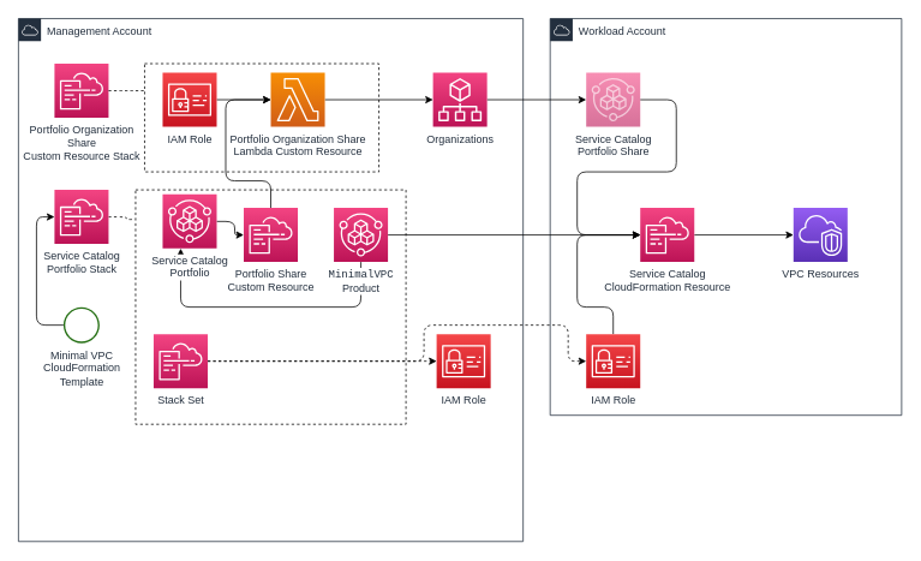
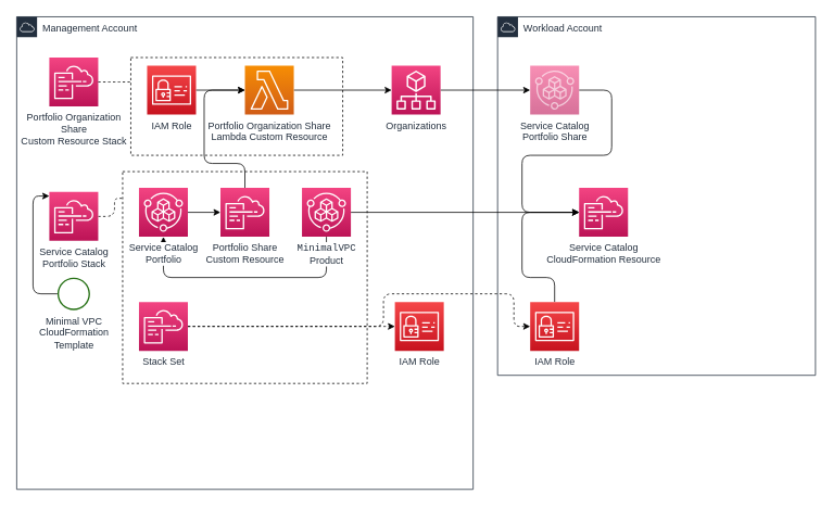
- <mxCell id="19" value="Service Catalog&lt;br&gt;Portfolio Stack" style="outlineConnect=0;fontColor=#232F3E;gradientColor=#F34482;gradientDirection=north;fillColor=#BC1356;strokeColor=#ffffff;dashed=0;verticalLabelPosition=bottom;verticalAlign=top;align=center;html=1;fontSize=12;fontStyle=0;aspect=fixed;shape=mxgraph.aws4.resourceIcon;resIcon=mxgraph.aws4.cloudformation;" vertex="1" parent="1"><mxGeometry x="60" y="210" width="60" height="60" as="geometry" /></mxCell>
+ <mxCell id="19" value="Service Catalog&lt;br&gt;Portfolio Stack" style="outlineConnect=0;fontColor=#232F3E;gradientColor=#F34482;gradientDirection=north;fillColor=#BC1356;strokeColor=#ffffff;dashed=0;verticalLabelPosition=bottom;verticalAlign=top;align=center;html=1;fontSize=12;fontStyle=0;aspect=fixed;shape=mxgraph.aws4.resourceIcon;resIcon=mxgraph.aws4.cloudformation;" vertex="1" parent="1"><mxGeometry x="60" y="235" width="60" height="60" as="geometry" /></mxCell>
- <mxCell id="31" value="Service Catalog&lt;br&gt;Portfolio" style="points=[[0,0,0],[0.25,0,0],[0.5,0,0],[0.75,0,0],[1,0,0],[0,1,0],[0.25,1,0],[0.5,1,0],[0.75,1,0],[1,1,0],[0,0.25,0],[0,0.5,0],[0,0.75,0],[1,0.25,0],[1,0.5,0],[1,0.75,0]];points=[[0,0,0],[0.25,0,0],[0.5,0,0],[0.75,0,0],[1,0,0],[0,1,0],[0.25,1,0],[0.5,1,0],[0.75,1,0],[1,1,0],[0,0.25,0],[0,0.5,0],[0,0.75,0],[1,0.25,0],[1,0.5,0],[1,0.75,0]];outlineConnect=0;fontColor=#232F3E;gradientColor=#F34482;gradientDirection=north;fillColor=#BC1356;strokeColor=#ffffff;dashed=0;verticalLabelPosition=bottom;verticalAlign=top;align=center;html=1;fontSize=12;fontStyle=0;aspect=fixed;shape=mxgraph.aws4.resourceIcon;resIcon=mxgraph.aws4.service_catalog;shadow=0;labelBackgroundColor=#ffffff;" vertex="1" parent="1"><mxGeometry x="180" y="215" width="60" height="60" as="geometry" /></mxCell>
+ <mxCell id="31" value="Service Catalog&lt;br&gt;Portfolio" style="points=[[0,0,0],[0.25,0,0],[0.5,0,0],[0.75,0,0],[1,0,0],[0,1,0],[0.25,1,0],[0.5,1,0],[0.75,1,0],[1,1,0],[0,0.25,0],[0,0.5,0],[0,0.75,0],[1,0.25,0],[1,0.5,0],[1,0.75,0]];points=[[0,0,0],[0.25,0,0],[0.5,0,0],[0.75,0,0],[1,0,0],[0,1,0],[0.25,1,0],[0.5,1,0],[0.75,1,0],[1,1,0],[0,0.25,0],[0,0.5,0],[0,0.75,0],[1,0.25,0],[1,0.5,0],[1,0.75,0]];outlineConnect=0;fontColor=#232F3E;gradientColor=#F34482;gradientDirection=north;fillColor=#BC1356;strokeColor=#ffffff;dashed=0;verticalLabelPosition=bottom;verticalAlign=top;align=center;html=1;fontSize=12;fontStyle=0;aspect=fixed;shape=mxgraph.aws4.resourceIcon;resIcon=mxgraph.aws4.service_catalog;shadow=0;labelBackgroundColor=#ffffff;" vertex="1" parent="1"><mxGeometry x="170" y="230" width="60" height="60" as="geometry" /></mxCell>
- <mxCell id="34" style="edgeStyle=orthogonalEdgeStyle;rounded=1;orthogonalLoop=1;jettySize=auto;html=1;endArrow=classic;endFill=1;" edge="1" parent="1" source="35" target="6"><mxGeometry relative="1" as="geometry" /></mxCell>
- <mxCell id="6" value="VPC Resources" style="outlineConnect=0;fontColor=#232F3E;gradientColor=#945DF2;gradientDirection=north;fillColor=#5A30B5;strokeColor=#ffffff;dashed=0;verticalLabelPosition=bottom;verticalAlign=top;align=center;html=1;fontSize=12;fontStyle=0;aspect=fixed;shape=mxgraph.aws4.resourceIcon;resIcon=mxgraph.aws4.vpc;" parent="1" vertex="1"><mxGeometry x="880" y="230" width="60" height="60" as="geometry" /></mxCell>
